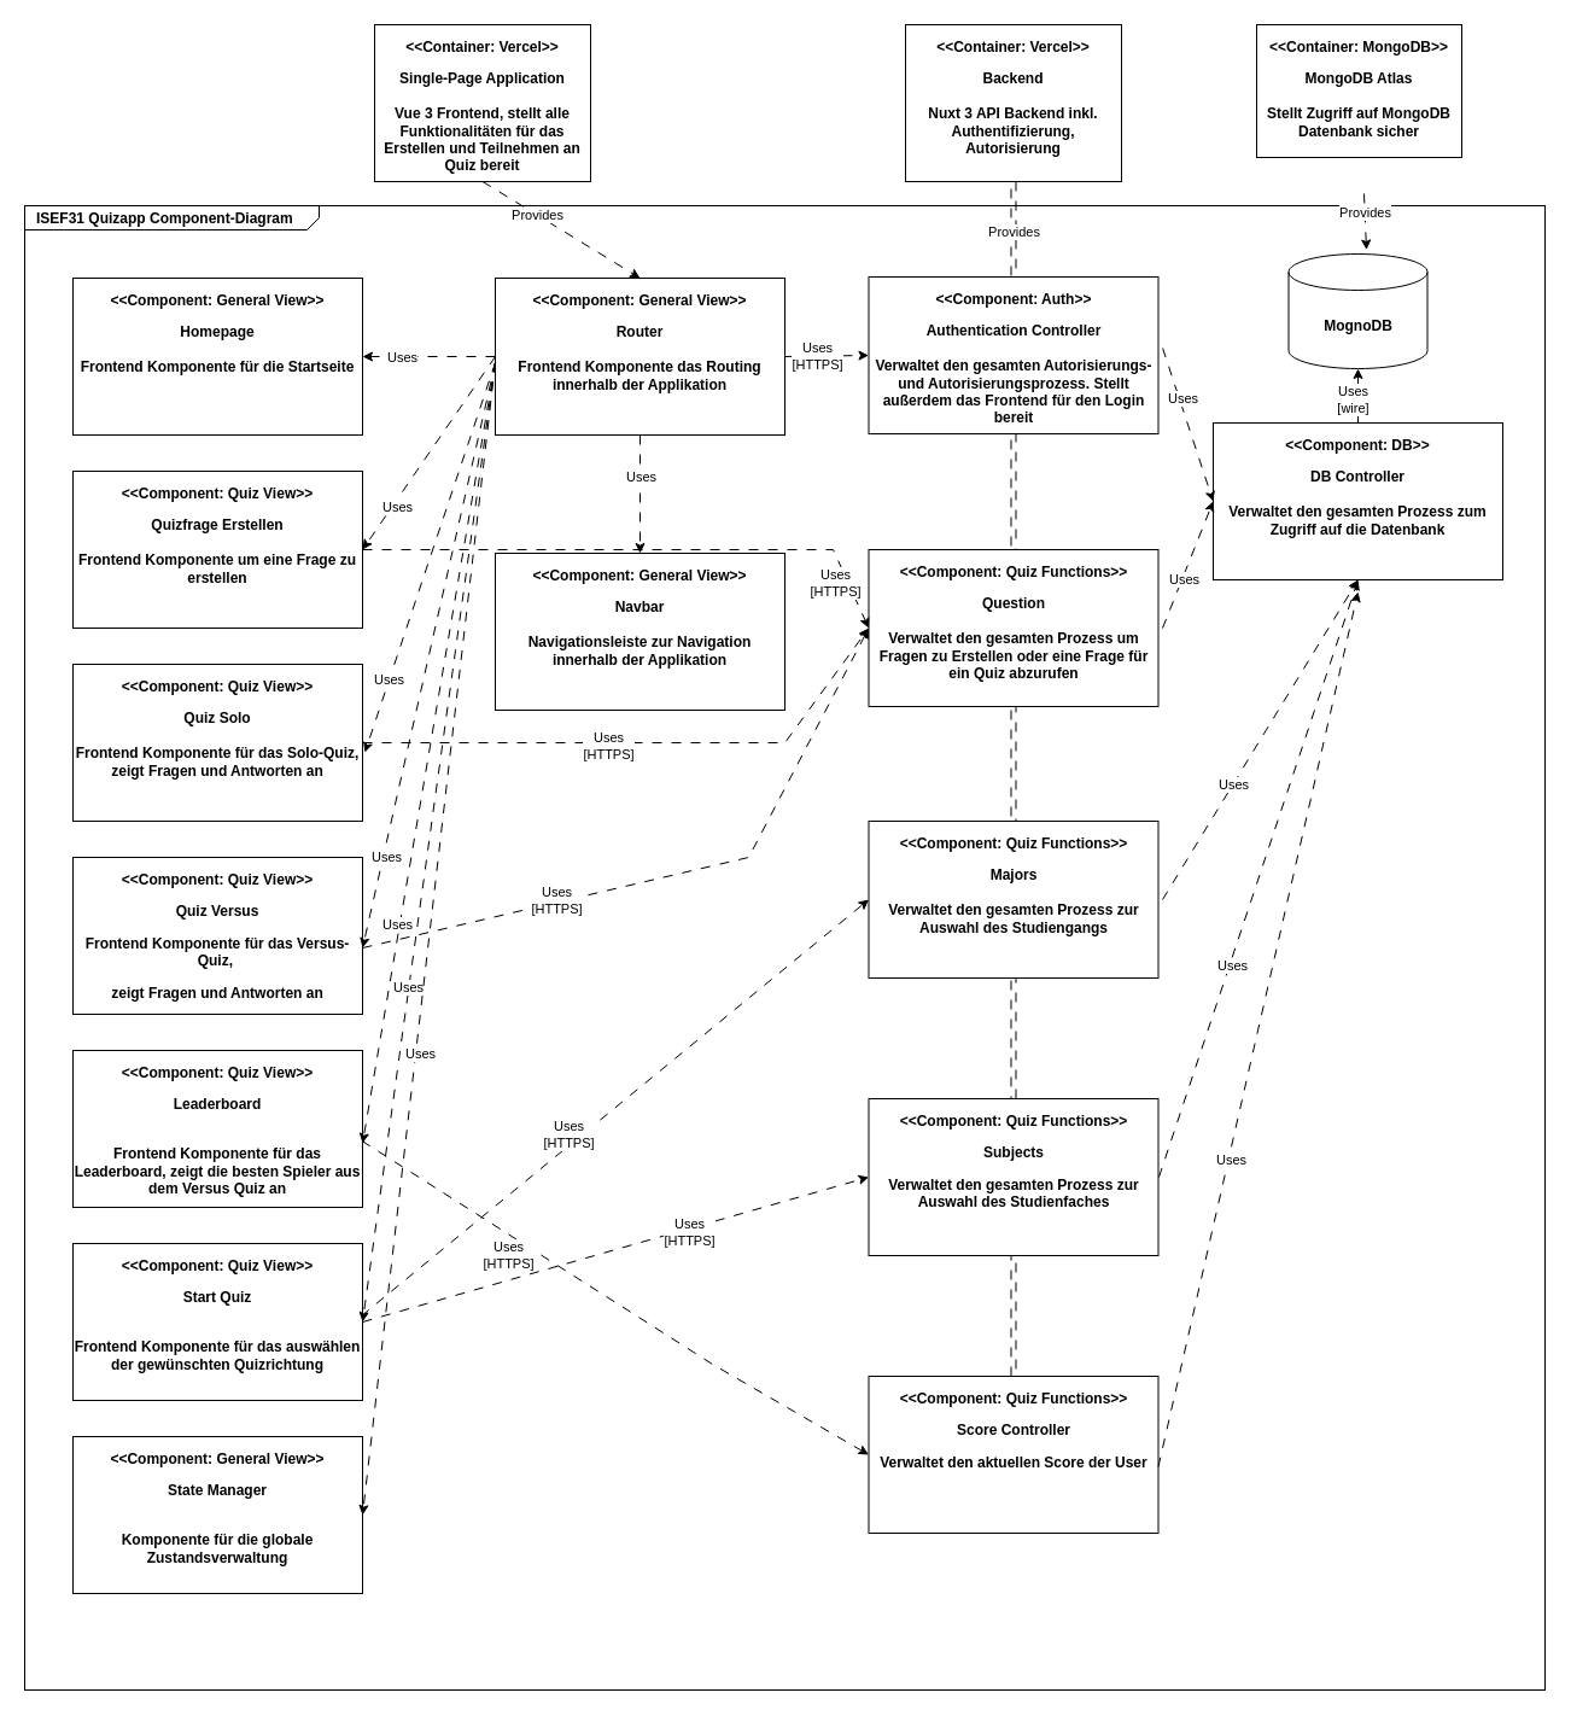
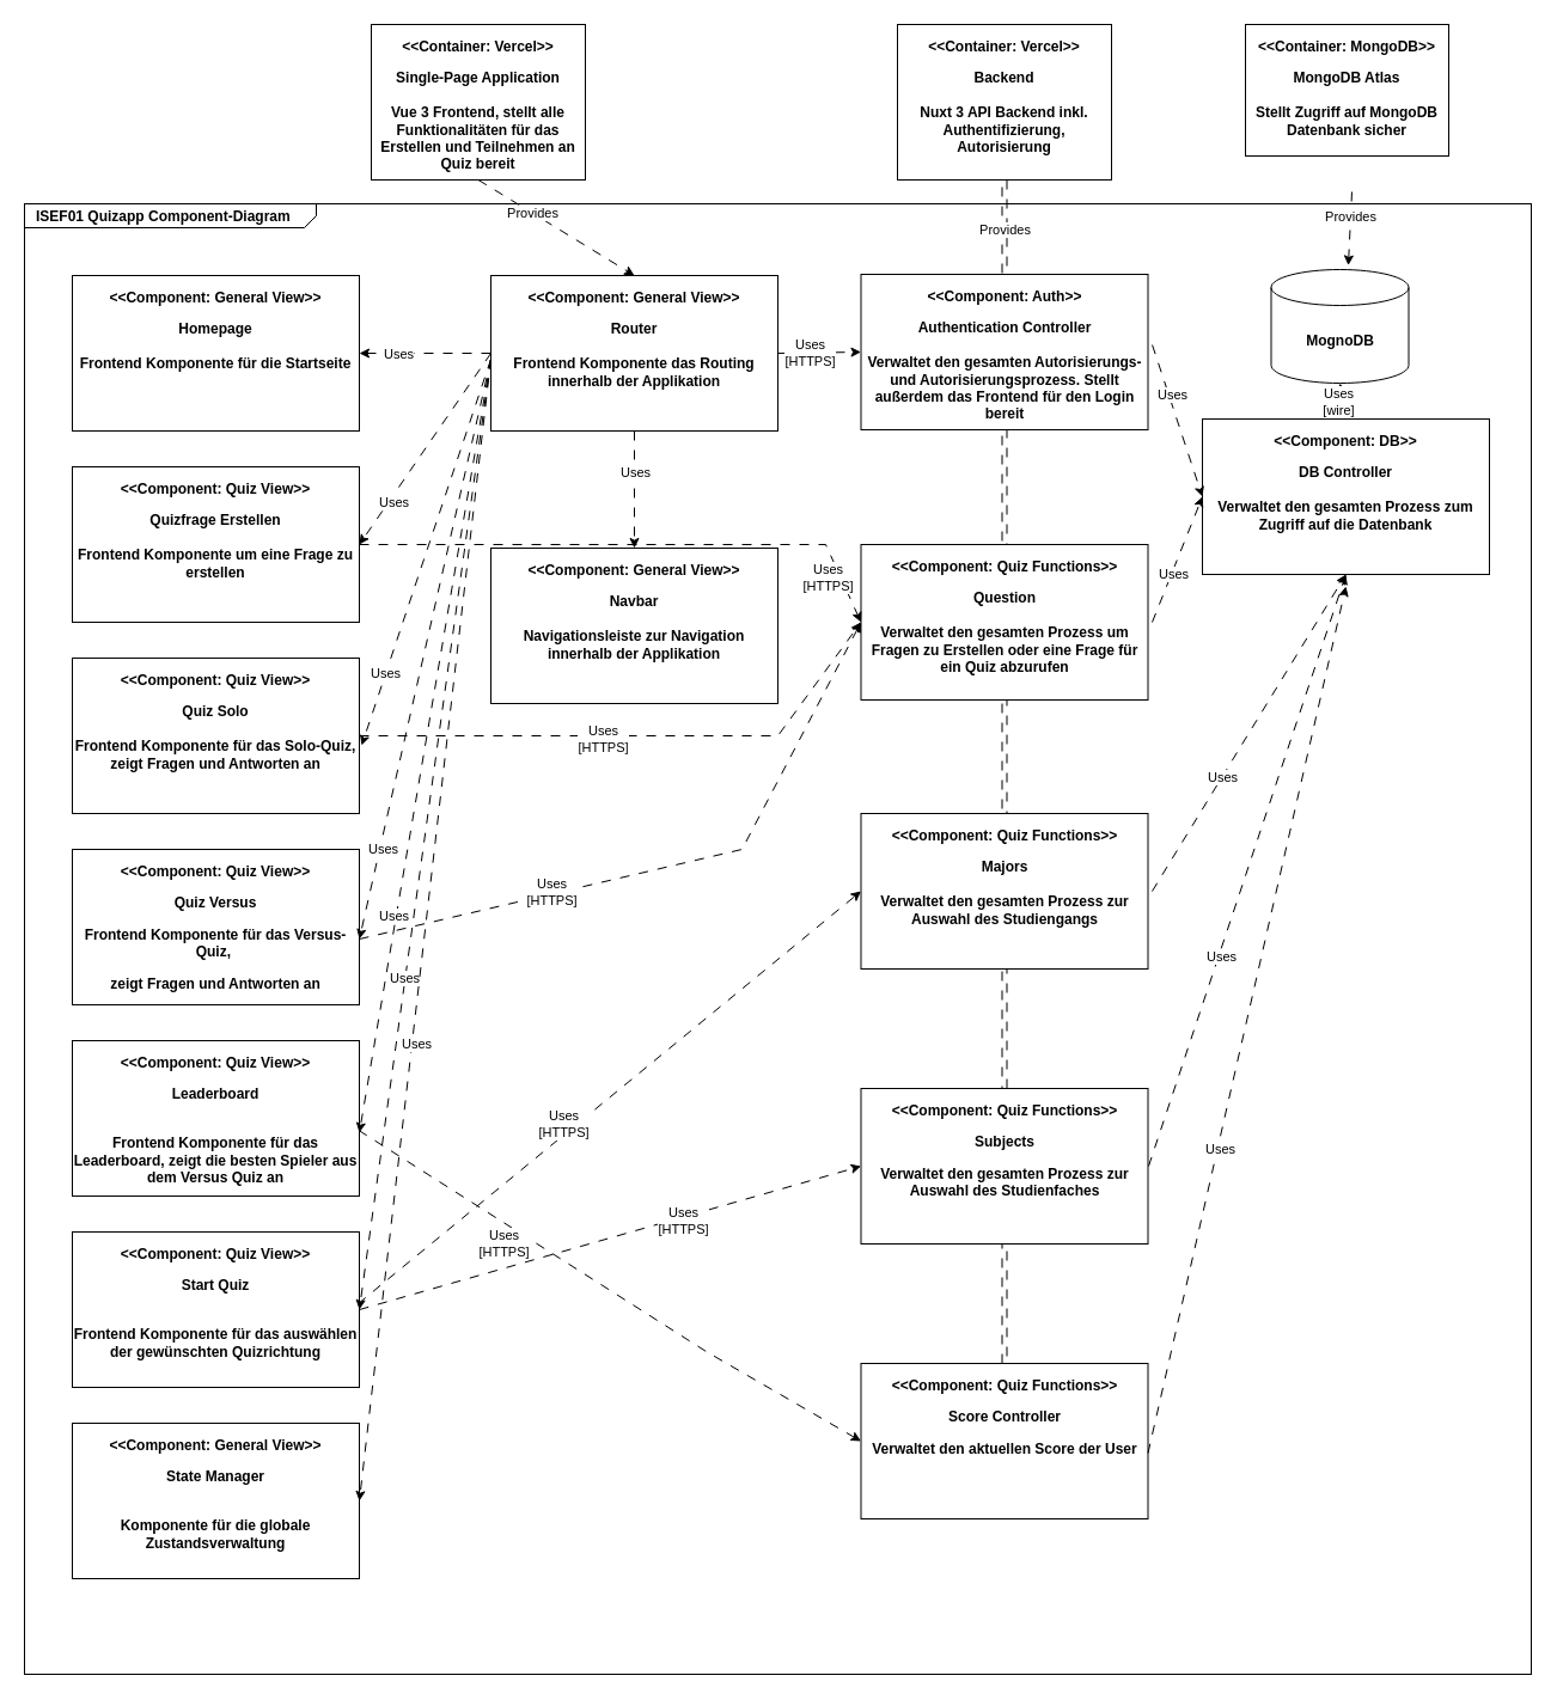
- <mxCell id="4" value="&lt;p style=&quot;margin: 0px ; margin-top: 4px ; margin-left: 10px ; text-align: left&quot;&gt;&lt;b&gt;ISEF31 Quizapp Component-Diagram&lt;/b&gt;&lt;/p&gt;" style="html=1;strokeWidth=1;shape=mxgraph.sysml.package;html=1;overflow=fill;whiteSpace=wrap;fillColor=none;gradientColor=none;fontSize=12;align=center;labelX=244;" vertex="1" parent="1"><mxGeometry x="20" y="170" width="1260" height="1230" as="geometry" /></mxCell>
+ <mxCell id="4" value="&lt;p style=&quot;margin: 0px ; margin-top: 4px ; margin-left: 10px ; text-align: left&quot;&gt;&lt;b&gt;ISEF01 Quizapp Component-Diagram&lt;/b&gt;&lt;/p&gt;" style="html=1;strokeWidth=1;shape=mxgraph.sysml.package;html=1;overflow=fill;whiteSpace=wrap;fillColor=none;gradientColor=none;fontSize=12;align=center;labelX=244;" vertex="1" parent="1"><mxGeometry x="20" y="170" width="1260" height="1230" as="geometry" /></mxCell>
- <mxCell id="8" value="&lt;b&gt;MognoDB&lt;/b&gt;" style="shape=cylinder3;whiteSpace=wrap;html=1;boundedLbl=1;backgroundOutline=1;size=15;" vertex="1" parent="1"><mxGeometry x="1067.5" y="210" width="115" height="95" as="geometry" /></mxCell>
+ <mxCell id="8" value="&lt;b&gt;MognoDB&lt;/b&gt;" style="shape=cylinder3;whiteSpace=wrap;html=1;boundedLbl=1;backgroundOutline=1;size=15;" vertex="1" parent="1"><mxGeometry x="1062.5" y="225" width="115" height="95" as="geometry" /></mxCell>
